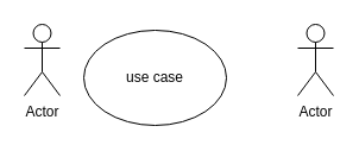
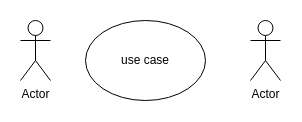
- <mxCell id="4" value="use case" style="ellipse;whiteSpace=wrap;html=1;" vertex="1" parent="1"><mxGeometry x="70" y="25" width="120" height="80" as="geometry" /></mxCell>
+ <mxCell id="4" value="use case" style="ellipse;whiteSpace=wrap;html=1;" vertex="1" parent="1"><mxGeometry x="85" y="20" width="120" height="80" as="geometry" /></mxCell>
